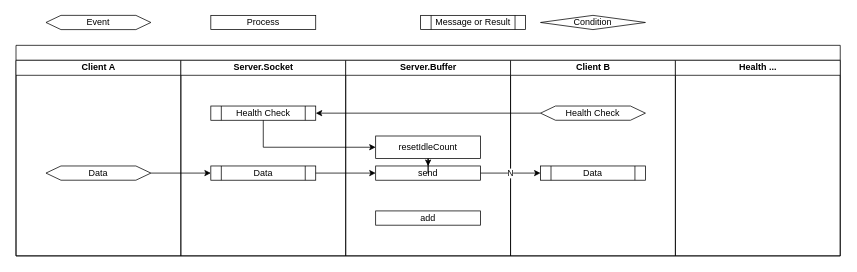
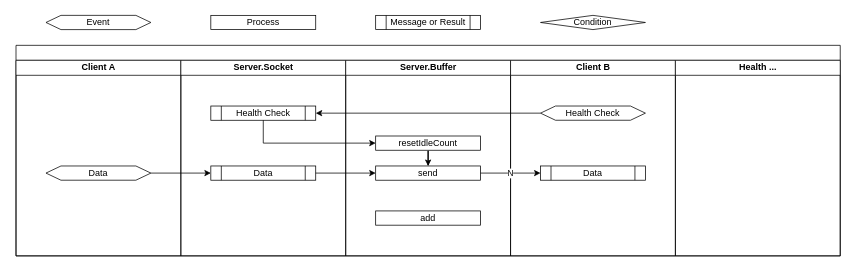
- <mxCell id="25" value="Message or Result" style="shape=process;whiteSpace=wrap;html=1;backgroundOutline=1;" parent="1" vertex="1"><mxGeometry x="560" y="20" width="140" height="19" as="geometry" /></mxCell>
+ <mxCell id="25" value="Message or Result" style="shape=process;whiteSpace=wrap;html=1;backgroundOutline=1;" parent="1" vertex="1"><mxGeometry x="500" y="20" width="140" height="19" as="geometry" /></mxCell>
- <mxCell id="14" value="resetIdleCount" style="rounded=0;whiteSpace=wrap;html=1;" parent="10" vertex="1"><mxGeometry x="40" y="101" width="140" height="30" as="geometry" /></mxCell>
+ <mxCell id="14" value="resetIdleCount" style="rounded=0;whiteSpace=wrap;html=1;" parent="10" vertex="1"><mxGeometry x="40" y="101" width="140" height="19" as="geometry" /></mxCell>
